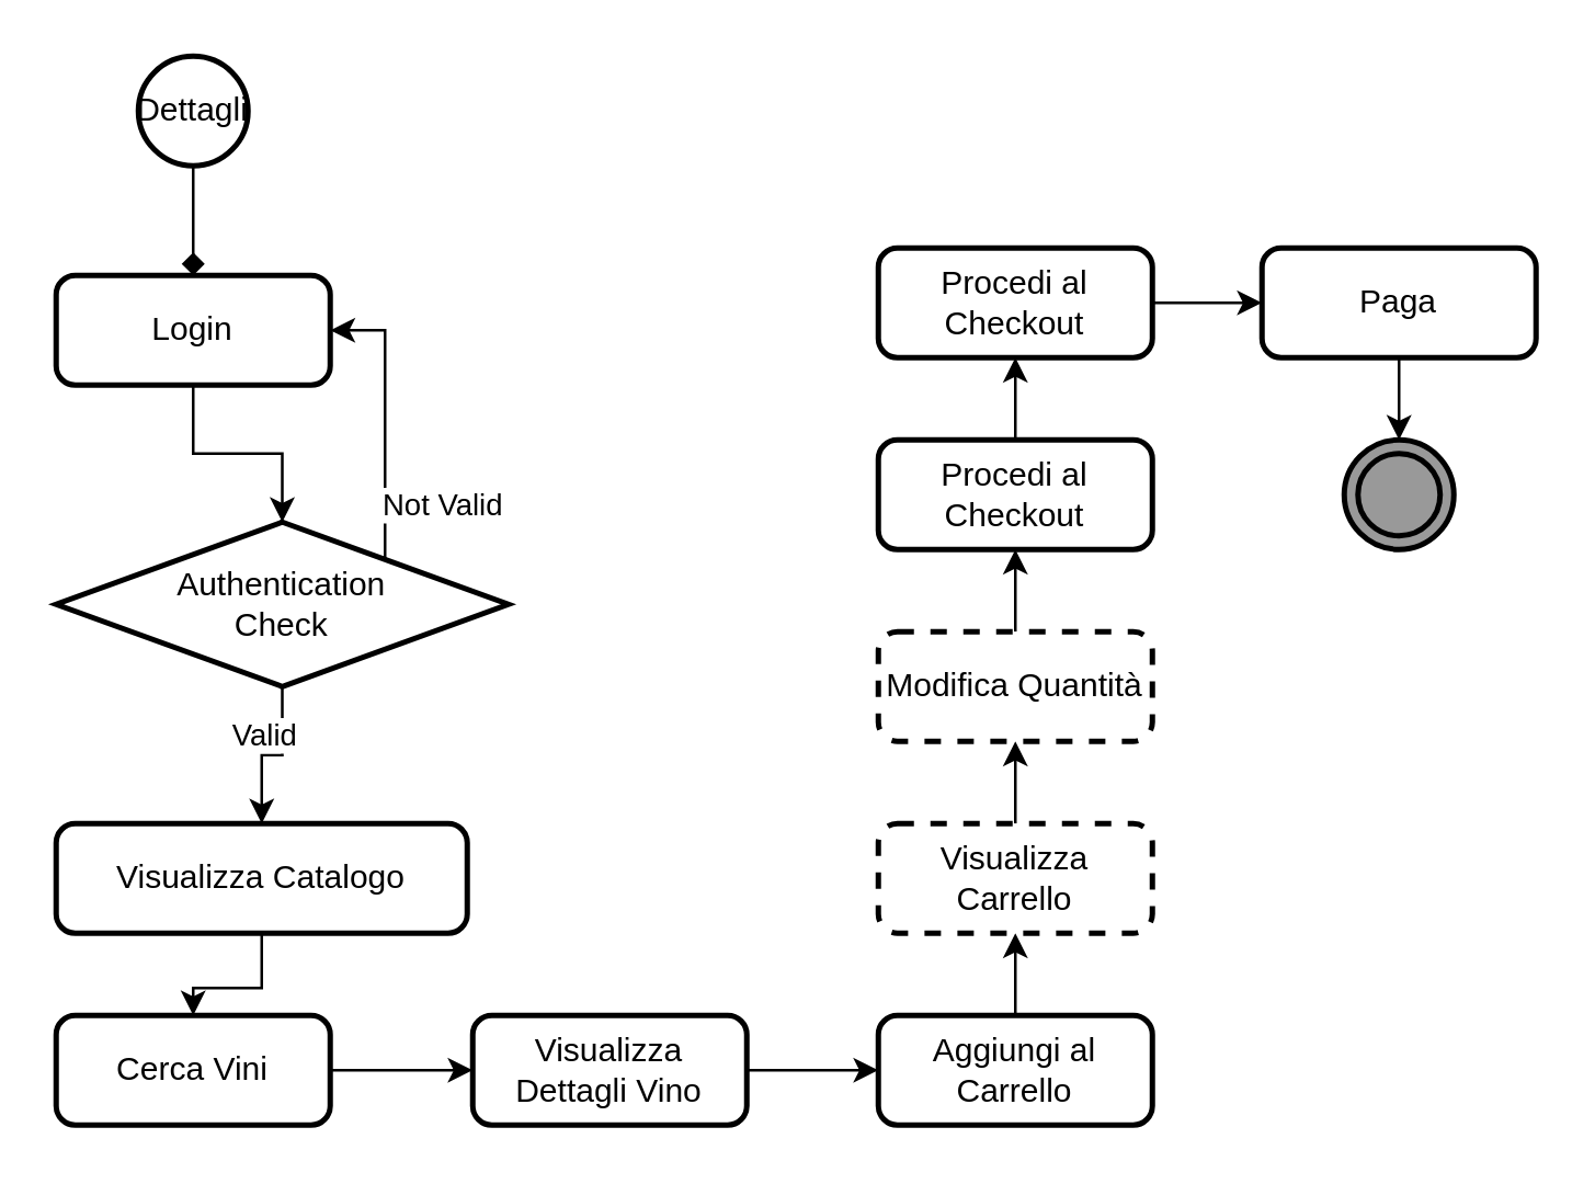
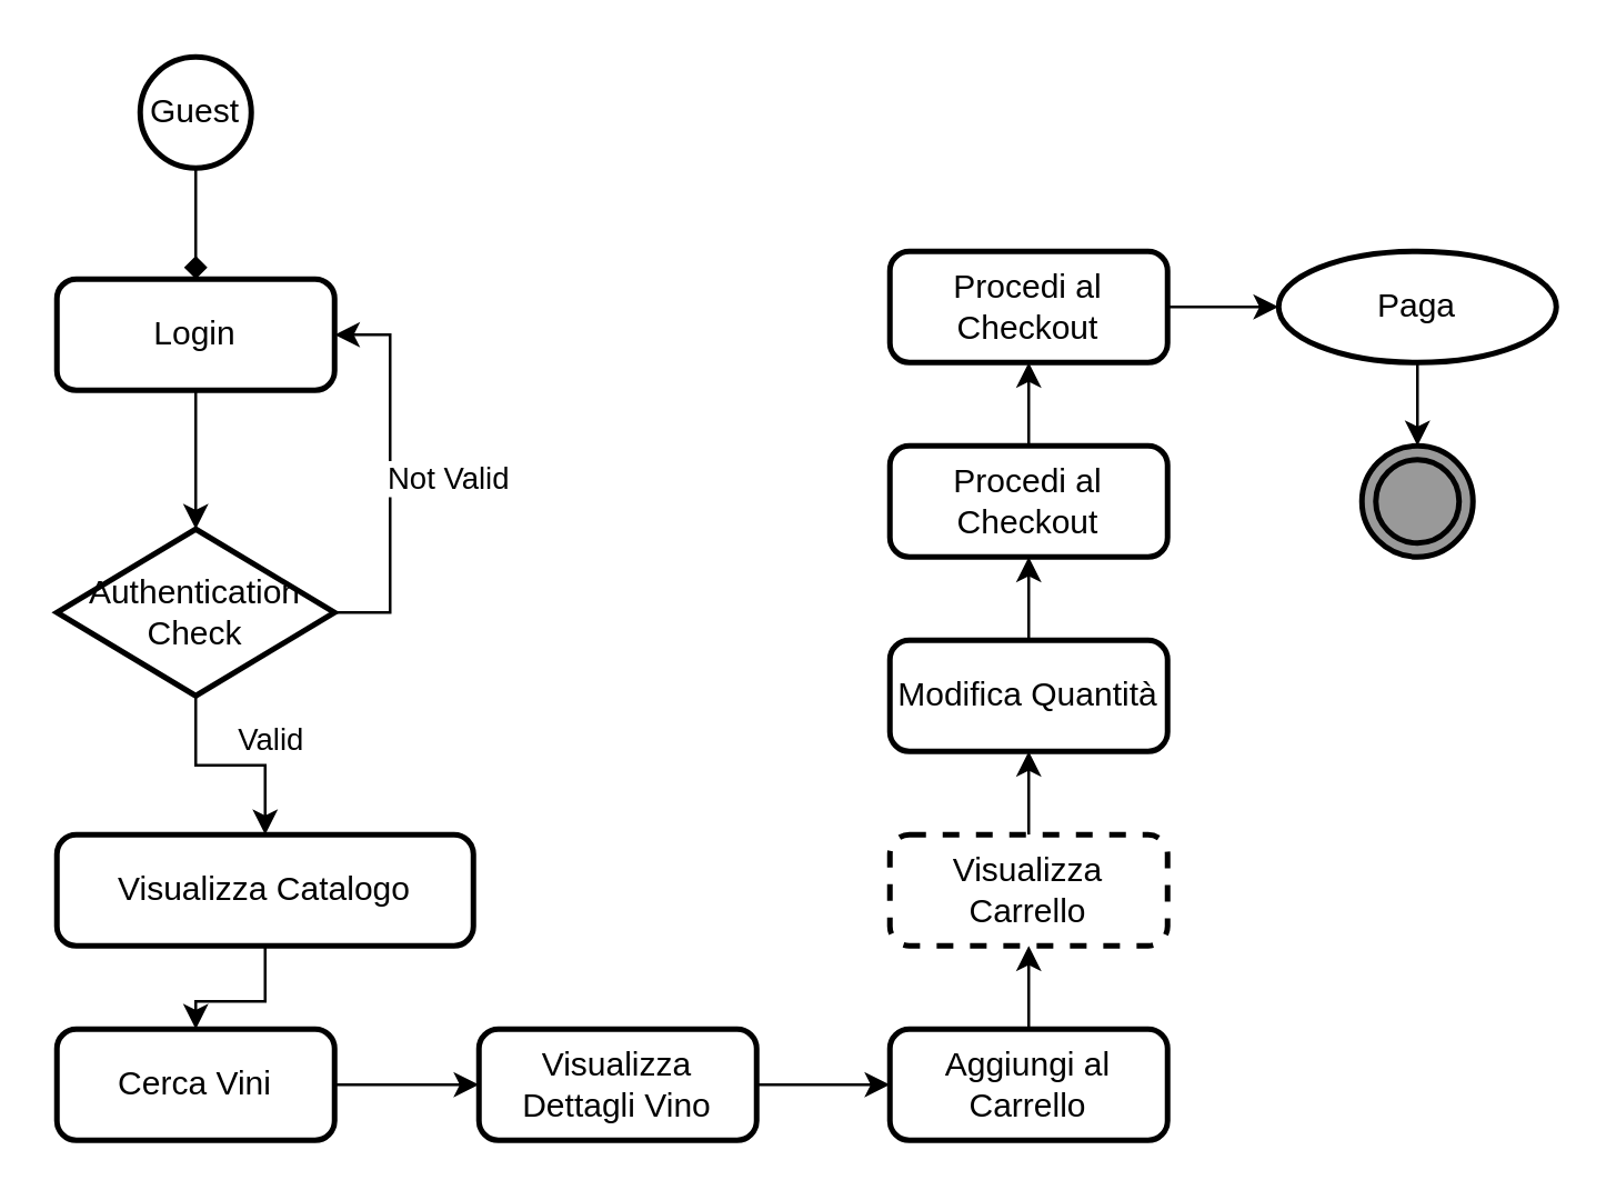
- <mxCell id="3" value="Dettagli" style="strokeWidth=2;html=1;shape=mxgraph.flowchart.start_2;whiteSpace=wrap;" parent="1" vertex="1"><mxGeometry x="50" y="20" width="40" height="40" as="geometry" /></mxCell>
+ <mxCell id="3" value="Guest" style="strokeWidth=2;html=1;shape=mxgraph.flowchart.start_2;whiteSpace=wrap;" parent="1" vertex="1"><mxGeometry x="50" y="20" width="40" height="40" as="geometry" /></mxCell>
- <mxCell id="31" value="Paga" style="rounded=1;whiteSpace=wrap;html=1;absoluteArcSize=1;arcSize=14;strokeWidth=2;" vertex="1" parent="1"><mxGeometry x="460" y="90" width="100" height="40" as="geometry" /></mxCell>
+ <mxCell id="31" value="Paga" style="ellipse;whiteSpace=wrap;html=1;absoluteArcSize=1;arcSize=14;strokeWidth=2;" vertex="1" parent="1"><mxGeometry x="460" y="90" width="100" height="40" as="geometry" /></mxCell>
- <mxCell id="10" value="Authentication&lt;br&gt;Check" style="strokeWidth=2;html=1;shape=mxgraph.flowchart.decision;whiteSpace=wrap;rounded=1;" parent="1" vertex="1"><mxGeometry x="20" y="190" width="165" height="60" as="geometry" /></mxCell>
+ <mxCell id="10" value="Authentication&lt;br&gt;Check" style="strokeWidth=2;html=1;shape=mxgraph.flowchart.decision;whiteSpace=wrap;rounded=1;" parent="1" vertex="1"><mxGeometry x="20" y="190" width="100" height="60" as="geometry" /></mxCell>
- <mxCell id="20" value="Modifica Quantità" style="rounded=1;whiteSpace=wrap;html=1;absoluteArcSize=1;arcSize=14;strokeWidth=2;dashed=1;" parent="1" vertex="1"><mxGeometry x="320" y="230" width="100" height="40" as="geometry" /></mxCell>
+ <mxCell id="20" value="Modifica Quantità" style="rounded=1;whiteSpace=wrap;html=1;absoluteArcSize=1;arcSize=14;strokeWidth=2;" parent="1" vertex="1"><mxGeometry x="320" y="230" width="100" height="40" as="geometry" /></mxCell>
